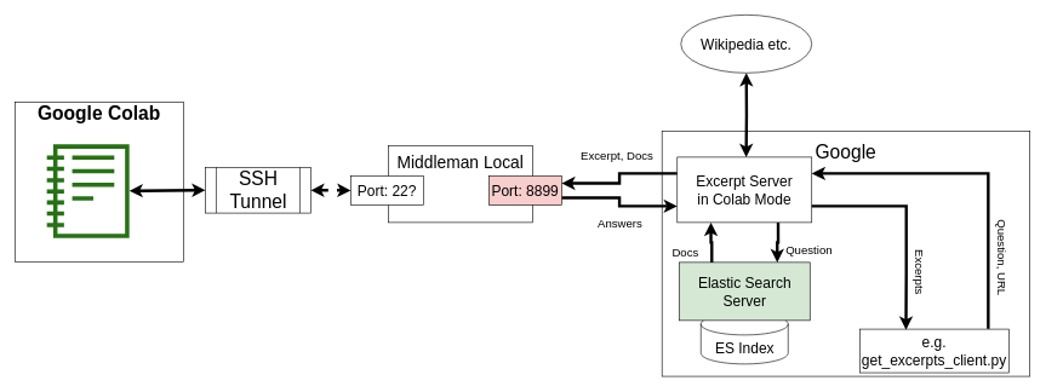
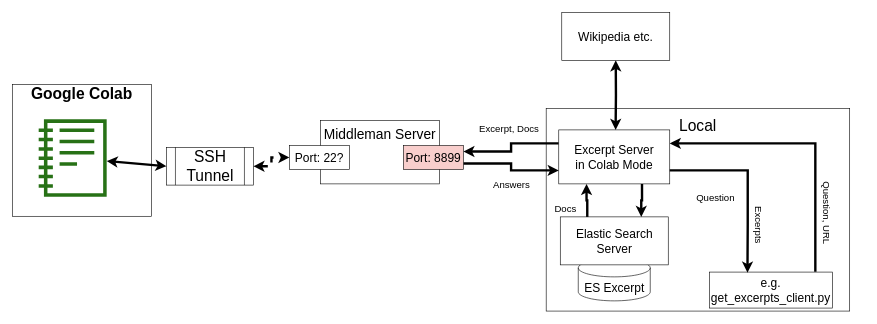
- <mxCell id="26" value="Wikipedia etc." style="ellipse;whiteSpace=wrap;html=1;fontSize=20;" vertex="1" parent="1"><mxGeometry x="936" y="20" width="180" height="80" as="geometry" /></mxCell>
+ <mxCell id="26" value="Wikipedia etc." style="rounded=0;whiteSpace=wrap;html=1;fontSize=20;" vertex="1" parent="1"><mxGeometry x="936" y="20" width="180" height="80" as="geometry" /></mxCell>
- <mxCell id="5" value="&lt;font style=&quot;font-size: 23px&quot;&gt;Middleman Local&lt;/font&gt;&lt;br&gt;&lt;br&gt;&lt;br&gt;" style="rounded=0;whiteSpace=wrap;html=1;fontSize=26;" vertex="1" parent="1"><mxGeometry x="534" y="200" width="198" height="106" as="geometry" /></mxCell>
+ <mxCell id="5" value="&lt;font style=&quot;font-size: 23px&quot;&gt;Middleman Server&lt;/font&gt;&lt;br&gt;&lt;br&gt;&lt;br&gt;" style="rounded=0;whiteSpace=wrap;html=1;fontSize=26;" vertex="1" parent="1"><mxGeometry x="534" y="200" width="198" height="106" as="geometry" /></mxCell>
- <mxCell id="15" value="SSH Tunnel" style="shape=process;whiteSpace=wrap;html=1;backgroundOutline=1;fontSize=26;" vertex="1" parent="1"><mxGeometry x="282" y="230" width="145" height="63" as="geometry" /></mxCell>
+ <mxCell id="15" value="SSH Tunnel" style="shape=process;whiteSpace=wrap;html=1;backgroundOutline=1;fontSize=26;" vertex="1" parent="1"><mxGeometry x="277" y="245" width="145" height="63" as="geometry" /></mxCell>
- <mxCell id="21" value="&lt;font style=&quot;font-size: 16px&quot;&gt;Question&lt;/font&gt;" style="text;html=1;align=center;verticalAlign=middle;resizable=0;points=[];autosize=1;fontSize=23;" vertex="1" parent="1"><mxGeometry x="1074" y="324" width="76" height="36" as="geometry" /></mxCell>
+ <mxCell id="21" value="&lt;font style=&quot;font-size: 16px&quot;&gt;Question&lt;/font&gt;" style="text;html=1;align=center;verticalAlign=middle;resizable=0;points=[];autosize=1;fontSize=23;" vertex="1" parent="1"><mxGeometry x="1154" y="309" width="76" height="36" as="geometry" /></mxCell>
- <mxCell id="2" value="Google&lt;br&gt;&lt;br&gt;&lt;br&gt;&lt;br&gt;&lt;br&gt;&lt;br&gt;&lt;br&gt;&lt;br&gt;&lt;br&gt;&lt;br&gt;" style="rounded=0;whiteSpace=wrap;html=1;fontSize=26;" vertex="1" parent="1"><mxGeometry x="910" y="180" width="506" height="338" as="geometry" /></mxCell>
+ <mxCell id="2" value="Local&lt;br&gt;&lt;br&gt;&lt;br&gt;&lt;br&gt;&lt;br&gt;&lt;br&gt;&lt;br&gt;&lt;br&gt;&lt;br&gt;&lt;br&gt;" style="rounded=0;whiteSpace=wrap;html=1;fontSize=26;" vertex="1" parent="1"><mxGeometry x="910" y="180" width="506" height="338" as="geometry" /></mxCell>
- <mxCell id="8" value="Elastic Search Server" style="rounded=0;whiteSpace=wrap;html=1;fontSize=20;fillColor=#d5e8d4;" vertex="1" parent="1"><mxGeometry x="933.5" y="361" width="180" height="80" as="geometry" /></mxCell>
+ <mxCell id="8" value="Elastic Search Server" style="rounded=0;whiteSpace=wrap;html=1;fontSize=20;" vertex="1" parent="1"><mxGeometry x="933.5" y="361" width="180" height="80" as="geometry" /></mxCell>
- <mxCell id="6" value="ES Index" style="shape=cylinder3;whiteSpace=wrap;html=1;boundedLbl=1;backgroundOutline=1;size=15;fontSize=20;" vertex="1" parent="1"><mxGeometry x="963.5" y="431" width="120" height="70" as="geometry" /></mxCell>
+ <mxCell id="6" value="ES Excerpt" style="shape=cylinder3;whiteSpace=wrap;html=1;boundedLbl=1;backgroundOutline=1;size=15;fontSize=20;" vertex="1" parent="1"><mxGeometry x="963.5" y="431" width="120" height="70" as="geometry" /></mxCell>
